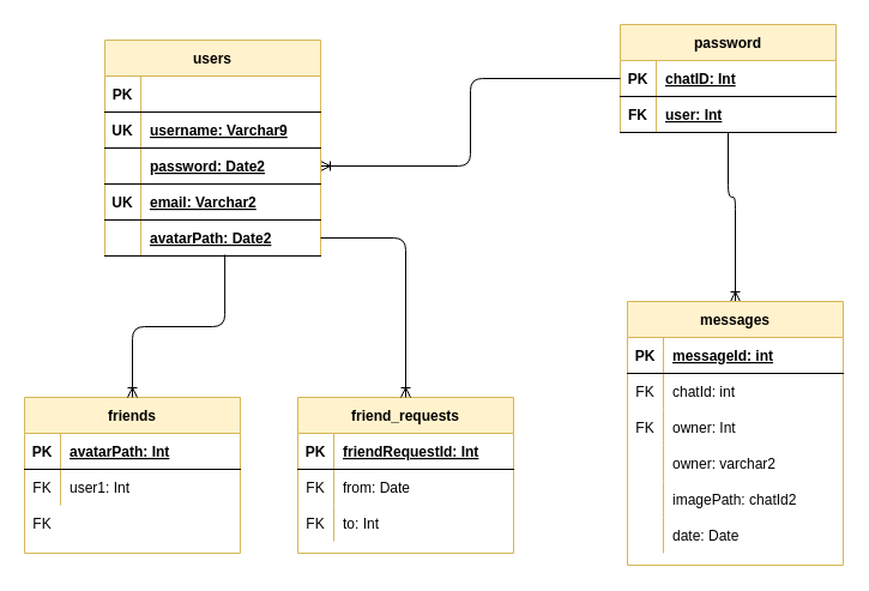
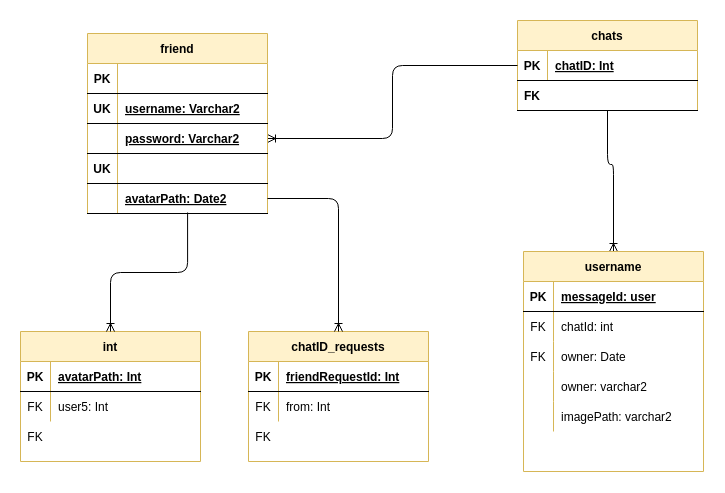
- <mxCell id="2" value="password" style="shape=table;startSize=30;container=1;collapsible=1;childLayout=tableLayout;fixedRows=1;rowLines=0;fontStyle=1;align=center;resizeLast=1;fillColor=#fff2cc;strokeColor=#d6b656;" parent="1" vertex="1"><mxGeometry x="517" y="20" width="180" height="90" as="geometry" /></mxCell>
+ <mxCell id="2" value="chats" style="shape=table;startSize=30;container=1;collapsible=1;childLayout=tableLayout;fixedRows=1;rowLines=0;fontStyle=1;align=center;resizeLast=1;fillColor=#fff2cc;strokeColor=#d6b656;" parent="1" vertex="1"><mxGeometry x="517" y="20" width="180" height="90" as="geometry" /></mxCell>
- <mxCell id="50" value="users" style="shape=table;startSize=30;container=1;collapsible=1;childLayout=tableLayout;fixedRows=1;rowLines=0;fontStyle=1;align=center;resizeLast=1;fillColor=#fff2cc;strokeColor=#d6b656;" parent="1" vertex="1"><mxGeometry x="87" y="33" width="180" height="180" as="geometry" /></mxCell>
+ <mxCell id="50" value="friend" style="shape=table;startSize=30;container=1;collapsible=1;childLayout=tableLayout;fixedRows=1;rowLines=0;fontStyle=1;align=center;resizeLast=1;fillColor=#fff2cc;strokeColor=#d6b656;" parent="1" vertex="1"><mxGeometry x="87" y="33" width="180" height="180" as="geometry" /></mxCell>
- <mxCell id="8" value="user: Int" style="shape=partialRectangle;connectable=0;fillColor=none;top=0;left=0;bottom=0;right=0;align=left;spacingLeft=6;fontStyle=5;overflow=hidden;" parent="6" vertex="1"><mxGeometry x="30" width="150" height="30" as="geometry" /></mxCell>
- <mxCell id="55" value="username: Varchar9" style="shape=partialRectangle;connectable=0;fillColor=none;top=0;left=0;bottom=0;right=0;align=left;spacingLeft=6;fontStyle=5;overflow=hidden;" parent="53" vertex="1"><mxGeometry x="30" width="150" height="30" as="geometry" /></mxCell>
+ <mxCell id="55" value="username: Varchar2" style="shape=partialRectangle;connectable=0;fillColor=none;top=0;left=0;bottom=0;right=0;align=left;spacingLeft=6;fontStyle=5;overflow=hidden;" parent="53" vertex="1"><mxGeometry x="30" width="150" height="30" as="geometry" /></mxCell>
- <mxCell id="58" value="password: Date2" style="shape=partialRectangle;connectable=0;fillColor=none;top=0;left=0;bottom=0;right=0;align=left;spacingLeft=6;fontStyle=5;overflow=hidden;" parent="56" vertex="1"><mxGeometry x="30" width="150" height="30" as="geometry" /></mxCell>
+ <mxCell id="58" value="password: Varchar2" style="shape=partialRectangle;connectable=0;fillColor=none;top=0;left=0;bottom=0;right=0;align=left;spacingLeft=6;fontStyle=5;overflow=hidden;" parent="56" vertex="1"><mxGeometry x="30" width="150" height="30" as="geometry" /></mxCell>
- <mxCell id="61" value="email: Varchar2" style="shape=partialRectangle;connectable=0;fillColor=none;top=0;left=0;bottom=0;right=0;align=left;spacingLeft=6;fontStyle=5;overflow=hidden;" parent="59" vertex="1"><mxGeometry x="30" width="150" height="30" as="geometry" /></mxCell>
- <mxCell id="11" value="messages" style="shape=table;startSize=30;container=1;collapsible=1;childLayout=tableLayout;fixedRows=1;rowLines=0;fontStyle=1;align=center;resizeLast=1;fillColor=#fff2cc;strokeColor=#d6b656;" parent="1" vertex="1"><mxGeometry x="523" y="251" width="180" height="220" as="geometry" /></mxCell>
+ <mxCell id="11" value="username" style="shape=table;startSize=30;container=1;collapsible=1;childLayout=tableLayout;fixedRows=1;rowLines=0;fontStyle=1;align=center;resizeLast=1;fillColor=#fff2cc;strokeColor=#d6b656;" parent="1" vertex="1"><mxGeometry x="523" y="251" width="180" height="220" as="geometry" /></mxCell>
- <mxCell id="14" value="messageId: int" style="shape=partialRectangle;connectable=0;fillColor=none;top=0;left=0;bottom=0;right=0;align=left;spacingLeft=6;fontStyle=5;overflow=hidden;" parent="12" vertex="1"><mxGeometry x="30" width="150" height="30" as="geometry" /></mxCell>
+ <mxCell id="14" value="messageId: user" style="shape=partialRectangle;connectable=0;fillColor=none;top=0;left=0;bottom=0;right=0;align=left;spacingLeft=6;fontStyle=5;overflow=hidden;" parent="12" vertex="1"><mxGeometry x="30" width="150" height="30" as="geometry" /></mxCell>
- <mxCell id="40" value="friends" style="shape=table;startSize=30;container=1;collapsible=1;childLayout=tableLayout;fixedRows=1;rowLines=0;fontStyle=1;align=center;resizeLast=1;fillColor=#fff2cc;strokeColor=#d6b656;" parent="1" vertex="1"><mxGeometry x="20" y="331" width="180" height="130" as="geometry" /></mxCell>
+ <mxCell id="40" value="int" style="shape=table;startSize=30;container=1;collapsible=1;childLayout=tableLayout;fixedRows=1;rowLines=0;fontStyle=1;align=center;resizeLast=1;fillColor=#fff2cc;strokeColor=#d6b656;" parent="1" vertex="1"><mxGeometry x="20" y="331" width="180" height="130" as="geometry" /></mxCell>
- <mxCell id="30" value="friend_requests" style="shape=table;startSize=30;container=1;collapsible=1;childLayout=tableLayout;fixedRows=1;rowLines=0;fontStyle=1;align=center;resizeLast=1;fillColor=#fff2cc;strokeColor=#d6b656;" parent="1" vertex="1"><mxGeometry x="248" y="331" width="180" height="130" as="geometry" /></mxCell>
+ <mxCell id="30" value="chatID_requests" style="shape=table;startSize=30;container=1;collapsible=1;childLayout=tableLayout;fixedRows=1;rowLines=0;fontStyle=1;align=center;resizeLast=1;fillColor=#fff2cc;strokeColor=#d6b656;" parent="1" vertex="1"><mxGeometry x="248" y="331" width="180" height="130" as="geometry" /></mxCell>
- <mxCell id="20" value="owner: Int" style="shape=partialRectangle;connectable=0;fillColor=none;top=0;left=0;bottom=0;right=0;align=left;spacingLeft=6;overflow=hidden;" parent="18" vertex="1"><mxGeometry x="30" width="150" height="30" as="geometry" /></mxCell>
+ <mxCell id="20" value="owner: Date" style="shape=partialRectangle;connectable=0;fillColor=none;top=0;left=0;bottom=0;right=0;align=left;spacingLeft=6;overflow=hidden;" parent="18" vertex="1"><mxGeometry x="30" width="150" height="30" as="geometry" /></mxCell>
- <mxCell id="46" value="user1: Int" style="shape=partialRectangle;connectable=0;fillColor=none;top=0;left=0;bottom=0;right=0;align=left;spacingLeft=6;overflow=hidden;" parent="44" vertex="1"><mxGeometry x="30" width="150" height="30" as="geometry" /></mxCell>
+ <mxCell id="46" value="user5: Int" style="shape=partialRectangle;connectable=0;fillColor=none;top=0;left=0;bottom=0;right=0;align=left;spacingLeft=6;overflow=hidden;" parent="44" vertex="1"><mxGeometry x="30" width="150" height="30" as="geometry" /></mxCell>
- <mxCell id="36" value="from: Date" style="shape=partialRectangle;connectable=0;fillColor=none;top=0;left=0;bottom=0;right=0;align=left;spacingLeft=6;overflow=hidden;" parent="34" vertex="1"><mxGeometry x="30" width="150" height="30" as="geometry" /></mxCell>
+ <mxCell id="36" value="from: Int" style="shape=partialRectangle;connectable=0;fillColor=none;top=0;left=0;bottom=0;right=0;align=left;spacingLeft=6;overflow=hidden;" parent="34" vertex="1"><mxGeometry x="30" width="150" height="30" as="geometry" /></mxCell>
- <mxCell id="26" value="imagePath: chatId2" style="shape=partialRectangle;connectable=0;fillColor=none;top=0;left=0;bottom=0;right=0;align=left;spacingLeft=6;overflow=hidden;" parent="24" vertex="1"><mxGeometry x="30" width="150" height="30" as="geometry" /></mxCell>
+ <mxCell id="26" value="imagePath: varchar2" style="shape=partialRectangle;connectable=0;fillColor=none;top=0;left=0;bottom=0;right=0;align=left;spacingLeft=6;overflow=hidden;" parent="24" vertex="1"><mxGeometry x="30" width="150" height="30" as="geometry" /></mxCell>
- <mxCell id="39" value="to: Int" style="shape=partialRectangle;connectable=0;fillColor=none;top=0;left=0;bottom=0;right=0;align=left;spacingLeft=6;overflow=hidden;" parent="37" vertex="1"><mxGeometry x="30" width="150" height="30" as="geometry" /></mxCell>
- <mxCell id="29" value="date: Date" style="shape=partialRectangle;connectable=0;fillColor=none;top=0;left=0;bottom=0;right=0;align=left;spacingLeft=6;overflow=hidden;" parent="27" vertex="1"><mxGeometry x="30" width="150" height="30" as="geometry" /></mxCell>
